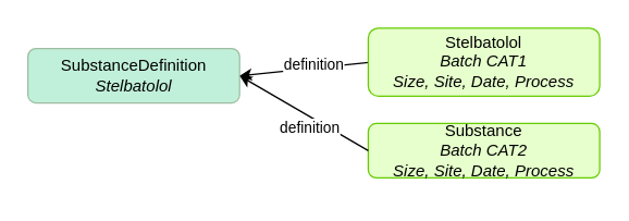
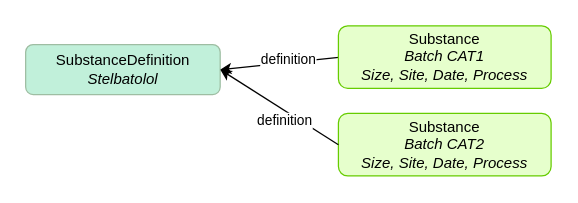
- <mxCell id="8" value="Stelbatolol&lt;br&gt;&lt;i&gt;Batch CAT1&lt;br&gt;Size, Site, Date, Process&lt;br&gt;&lt;/i&gt;" style="rounded=1;whiteSpace=wrap;html=1;fontSize=12;glass=0;strokeWidth=1;shadow=0;fillColor=#E6FFCC;strokeColor=#66CC00;" parent="1" vertex="1"><mxGeometry x="270" y="20" width="170" height="50" as="geometry" /></mxCell>
+ <mxCell id="8" value="Substance&lt;br&gt;&lt;i&gt;Batch CAT1&lt;br&gt;Size, Site, Date, Process&lt;br&gt;&lt;/i&gt;" style="rounded=1;whiteSpace=wrap;html=1;fontSize=12;glass=0;strokeWidth=1;shadow=0;fillColor=#E6FFCC;strokeColor=#66CC00;" parent="1" vertex="1"><mxGeometry x="270" y="20" width="170" height="50" as="geometry" /></mxCell>
- <mxCell id="4" value="Substance&lt;br style=&quot;border-color: var(--border-color);&quot;&gt;&lt;i style=&quot;border-color: var(--border-color);&quot;&gt;Batch CAT2&lt;br style=&quot;border-color: var(--border-color);&quot;&gt;Size, Site, Date, Process&lt;/i&gt;&lt;i&gt;&lt;br&gt;&lt;/i&gt;" style="rounded=1;whiteSpace=wrap;html=1;fontSize=12;glass=0;strokeWidth=1;shadow=0;fillColor=#E6FFCC;strokeColor=#66CC00;" parent="1" vertex="1"><mxGeometry x="270" y="90" width="170" height="40" as="geometry" /></mxCell>
+ <mxCell id="4" value="Substance&lt;br style=&quot;border-color: var(--border-color);&quot;&gt;&lt;i style=&quot;border-color: var(--border-color);&quot;&gt;Batch CAT2&lt;br style=&quot;border-color: var(--border-color);&quot;&gt;Size, Site, Date, Process&lt;/i&gt;&lt;i&gt;&lt;br&gt;&lt;/i&gt;" style="rounded=1;whiteSpace=wrap;html=1;fontSize=12;glass=0;strokeWidth=1;shadow=0;fillColor=#E6FFCC;strokeColor=#66CC00;" parent="1" vertex="1"><mxGeometry x="270" y="90" width="170" height="50" as="geometry" /></mxCell>
